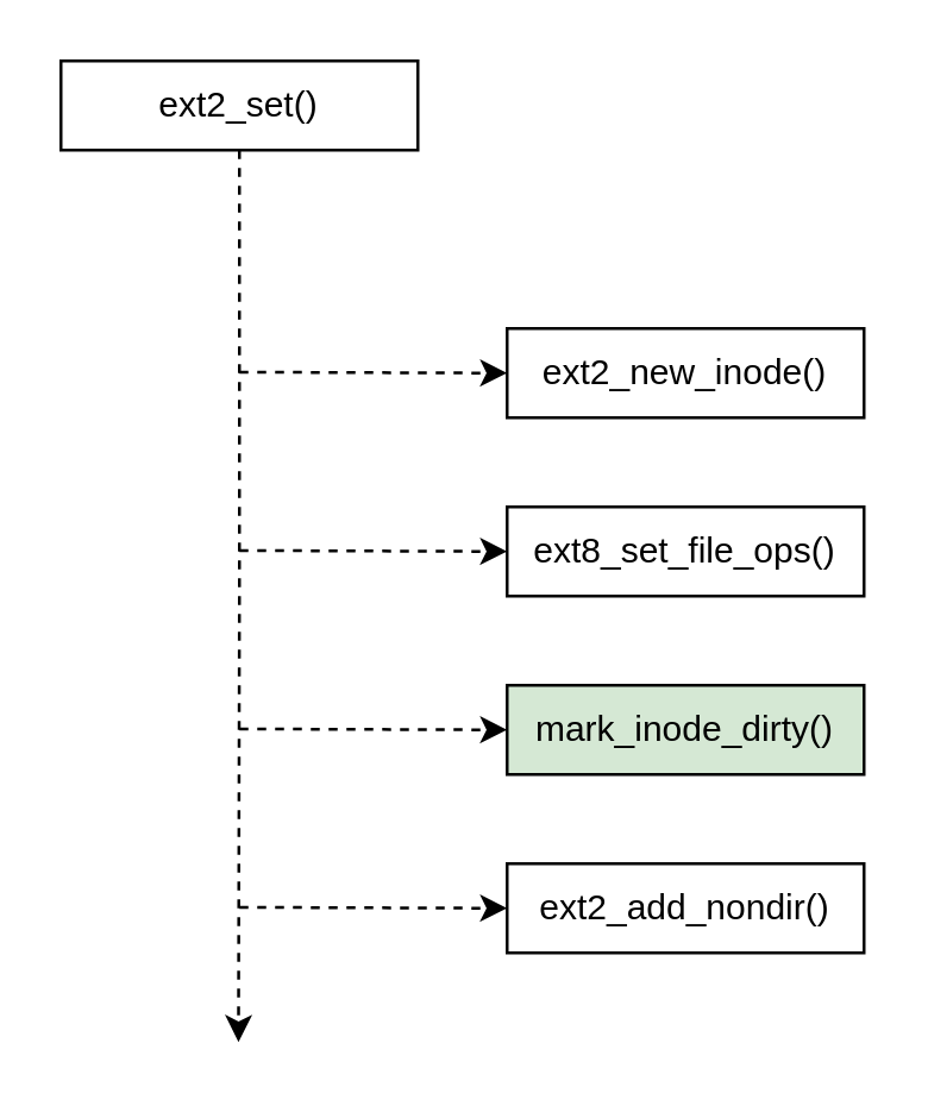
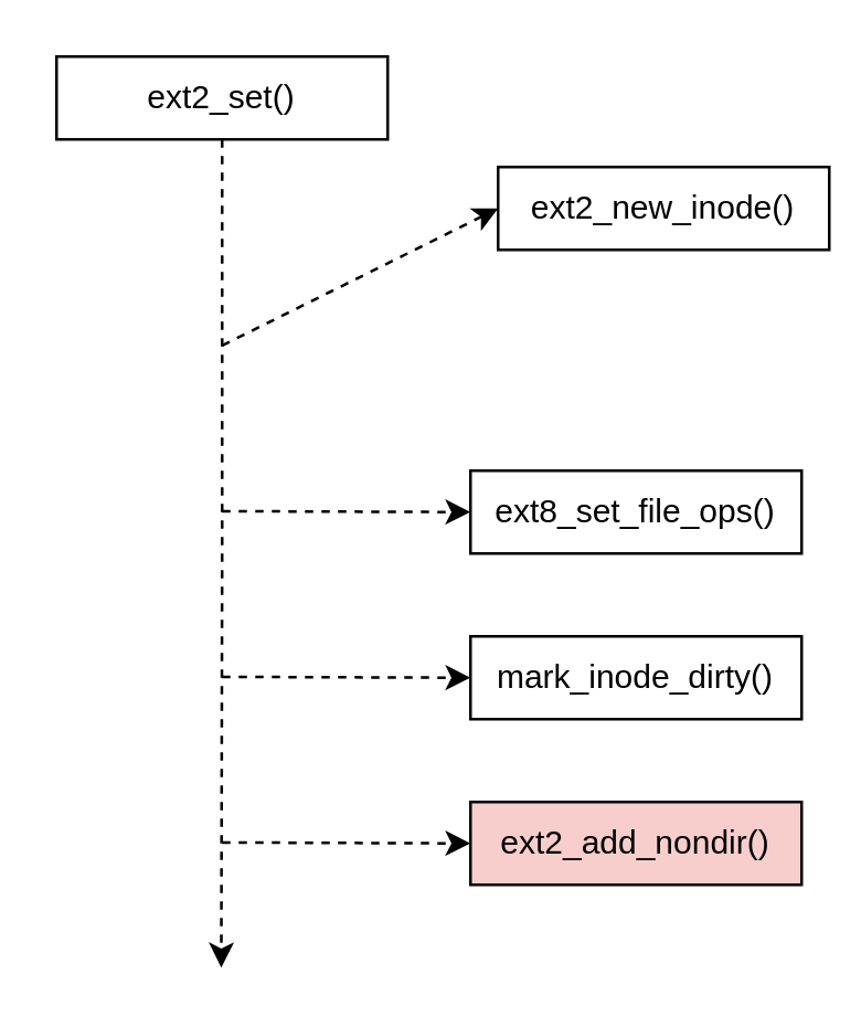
- <mxCell id="4" value="ext2_new_inode()" style="rounded=0;whiteSpace=wrap;html=1;" vertex="1" parent="1"><mxGeometry x="170" y="110" width="120" height="30" as="geometry" /></mxCell>
+ <mxCell id="4" value="ext2_new_inode()" style="rounded=0;whiteSpace=wrap;html=1;" vertex="1" parent="1"><mxGeometry x="180" y="60" width="120" height="30" as="geometry" /></mxCell>
- <mxCell id="6" value="mark_inode_dirty()" style="rounded=0;whiteSpace=wrap;html=1;fillColor=#d5e8d4;" vertex="1" parent="1"><mxGeometry x="170" y="230" width="120" height="30" as="geometry" /></mxCell>
+ <mxCell id="6" value="mark_inode_dirty()" style="rounded=0;whiteSpace=wrap;html=1;" vertex="1" parent="1"><mxGeometry x="170" y="230" width="120" height="30" as="geometry" /></mxCell>
- <mxCell id="7" value="ext2_add_nondir()" style="rounded=0;whiteSpace=wrap;html=1;" vertex="1" parent="1"><mxGeometry x="170" y="290" width="120" height="30" as="geometry" /></mxCell>
+ <mxCell id="7" value="ext2_add_nondir()" style="rounded=0;whiteSpace=wrap;html=1;fillColor=#f8cecc;" vertex="1" parent="1"><mxGeometry x="170" y="290" width="120" height="30" as="geometry" /></mxCell>
